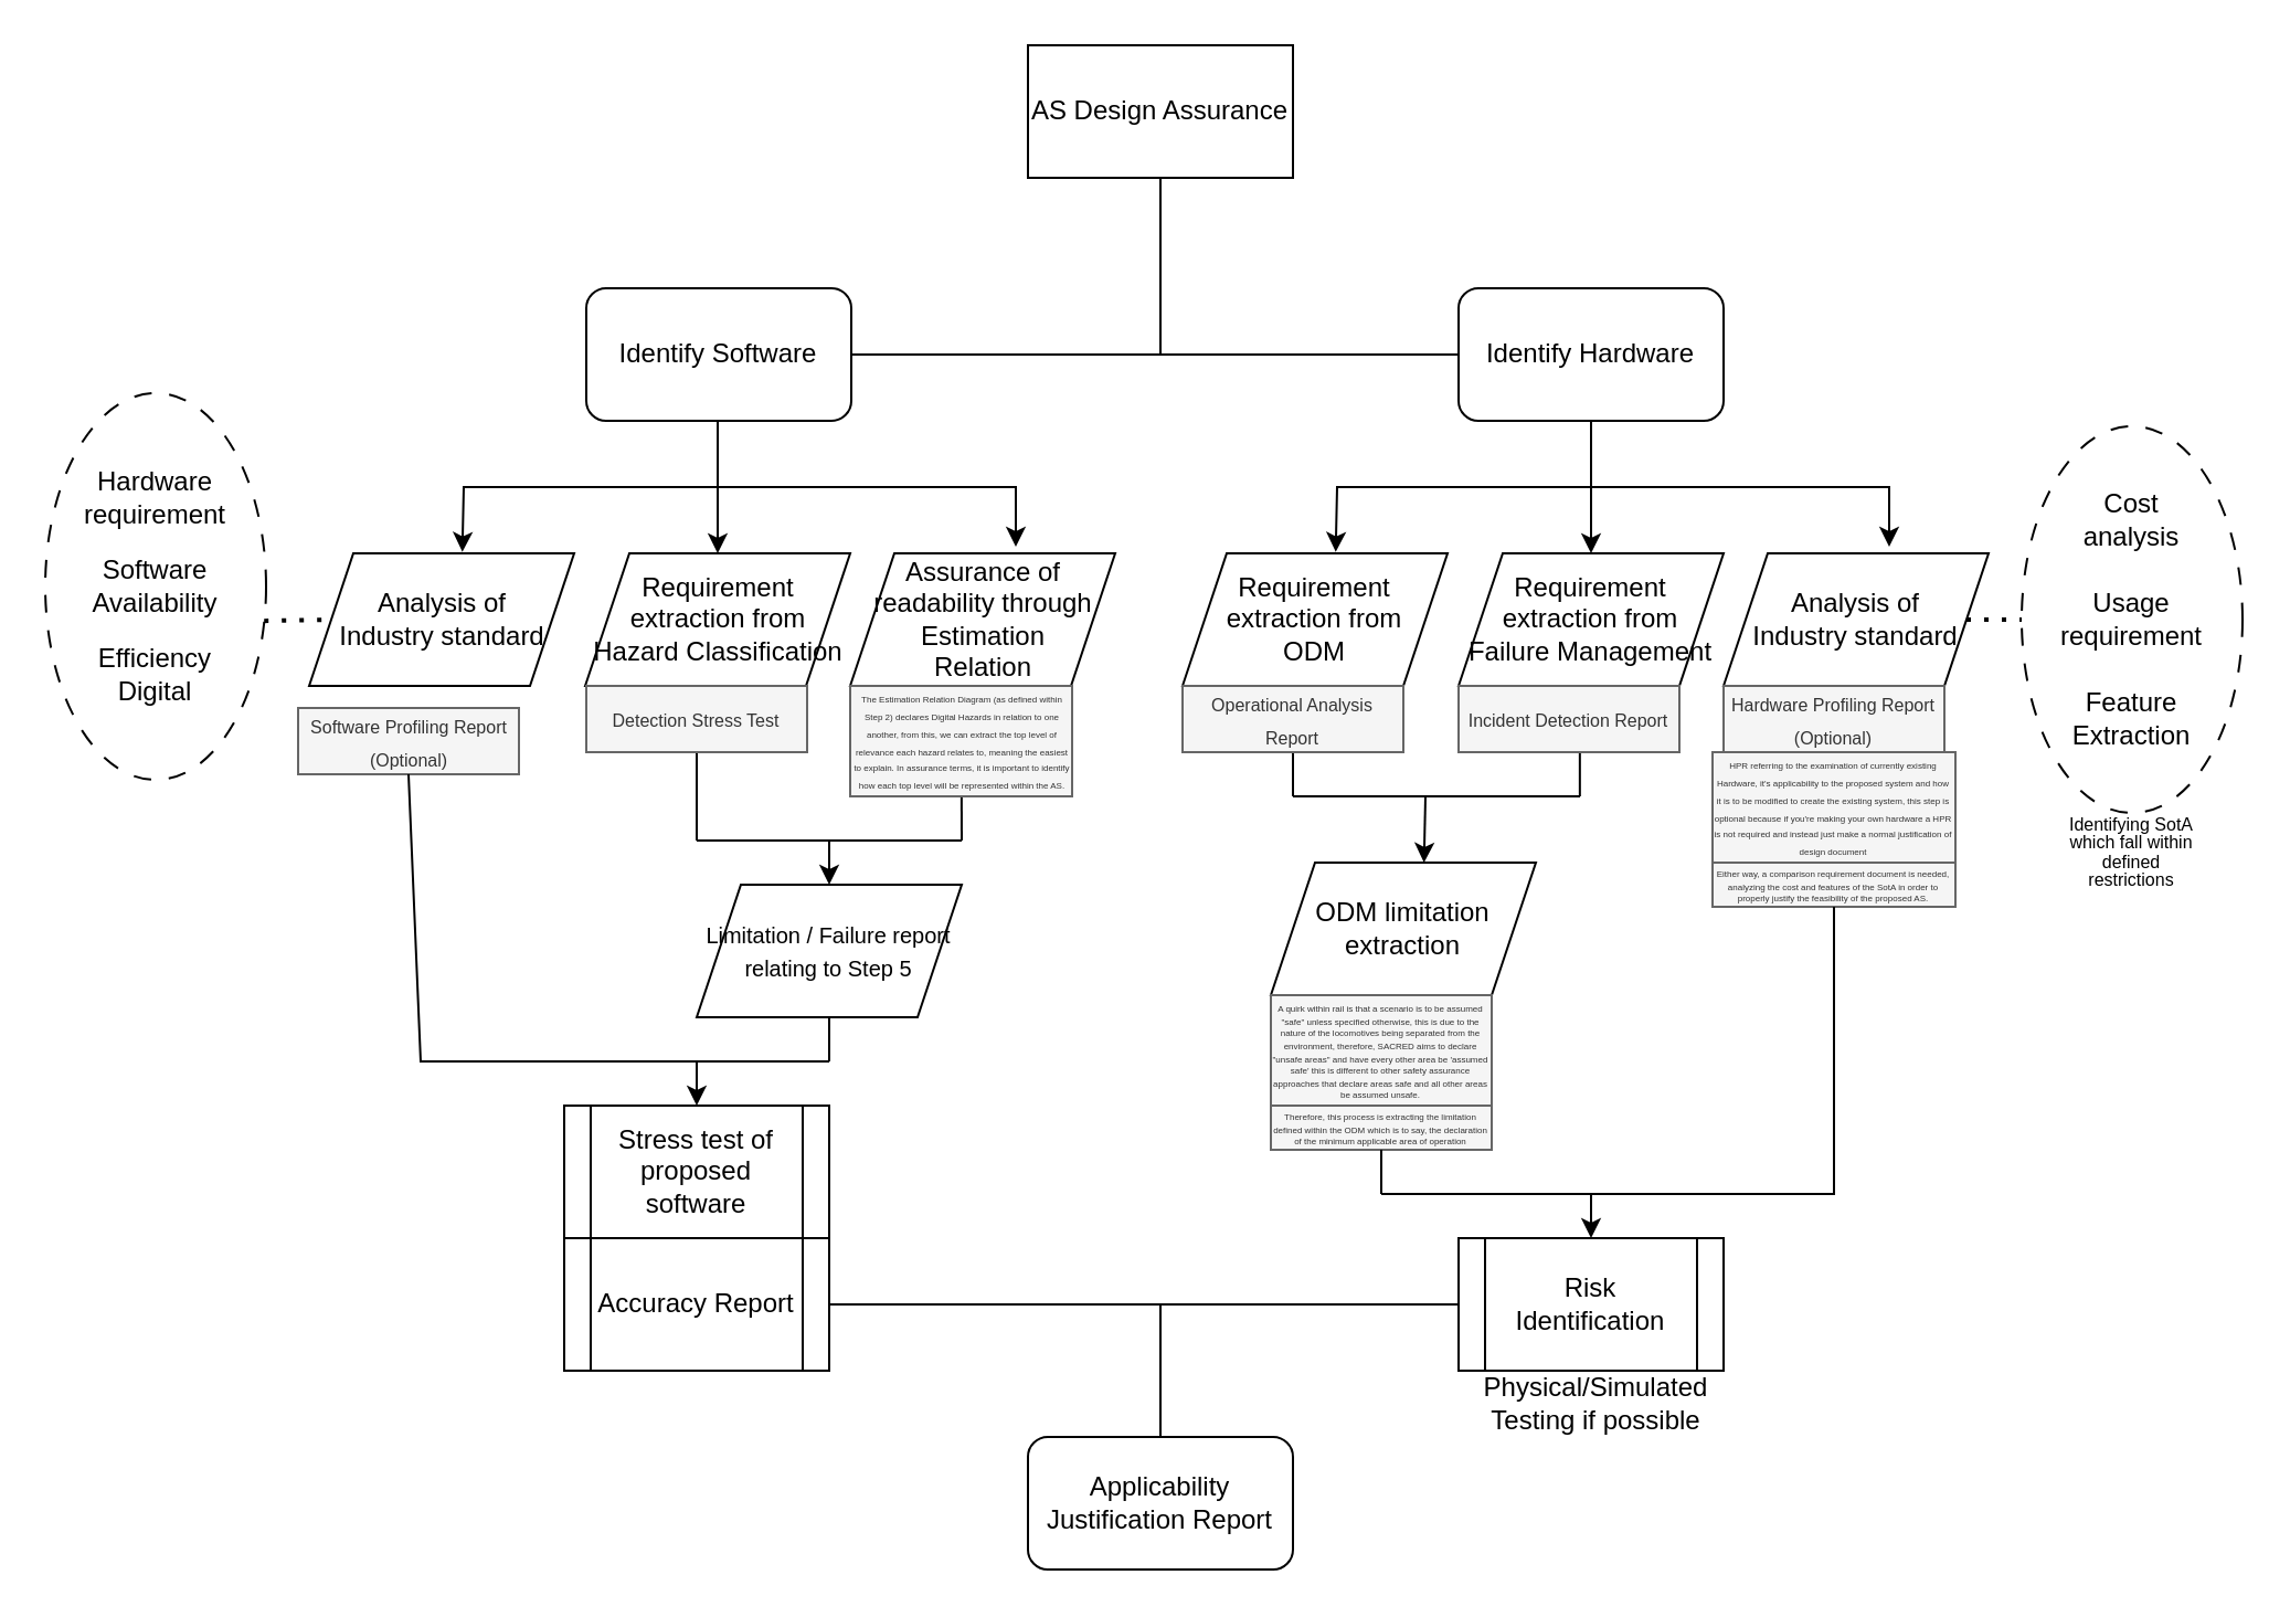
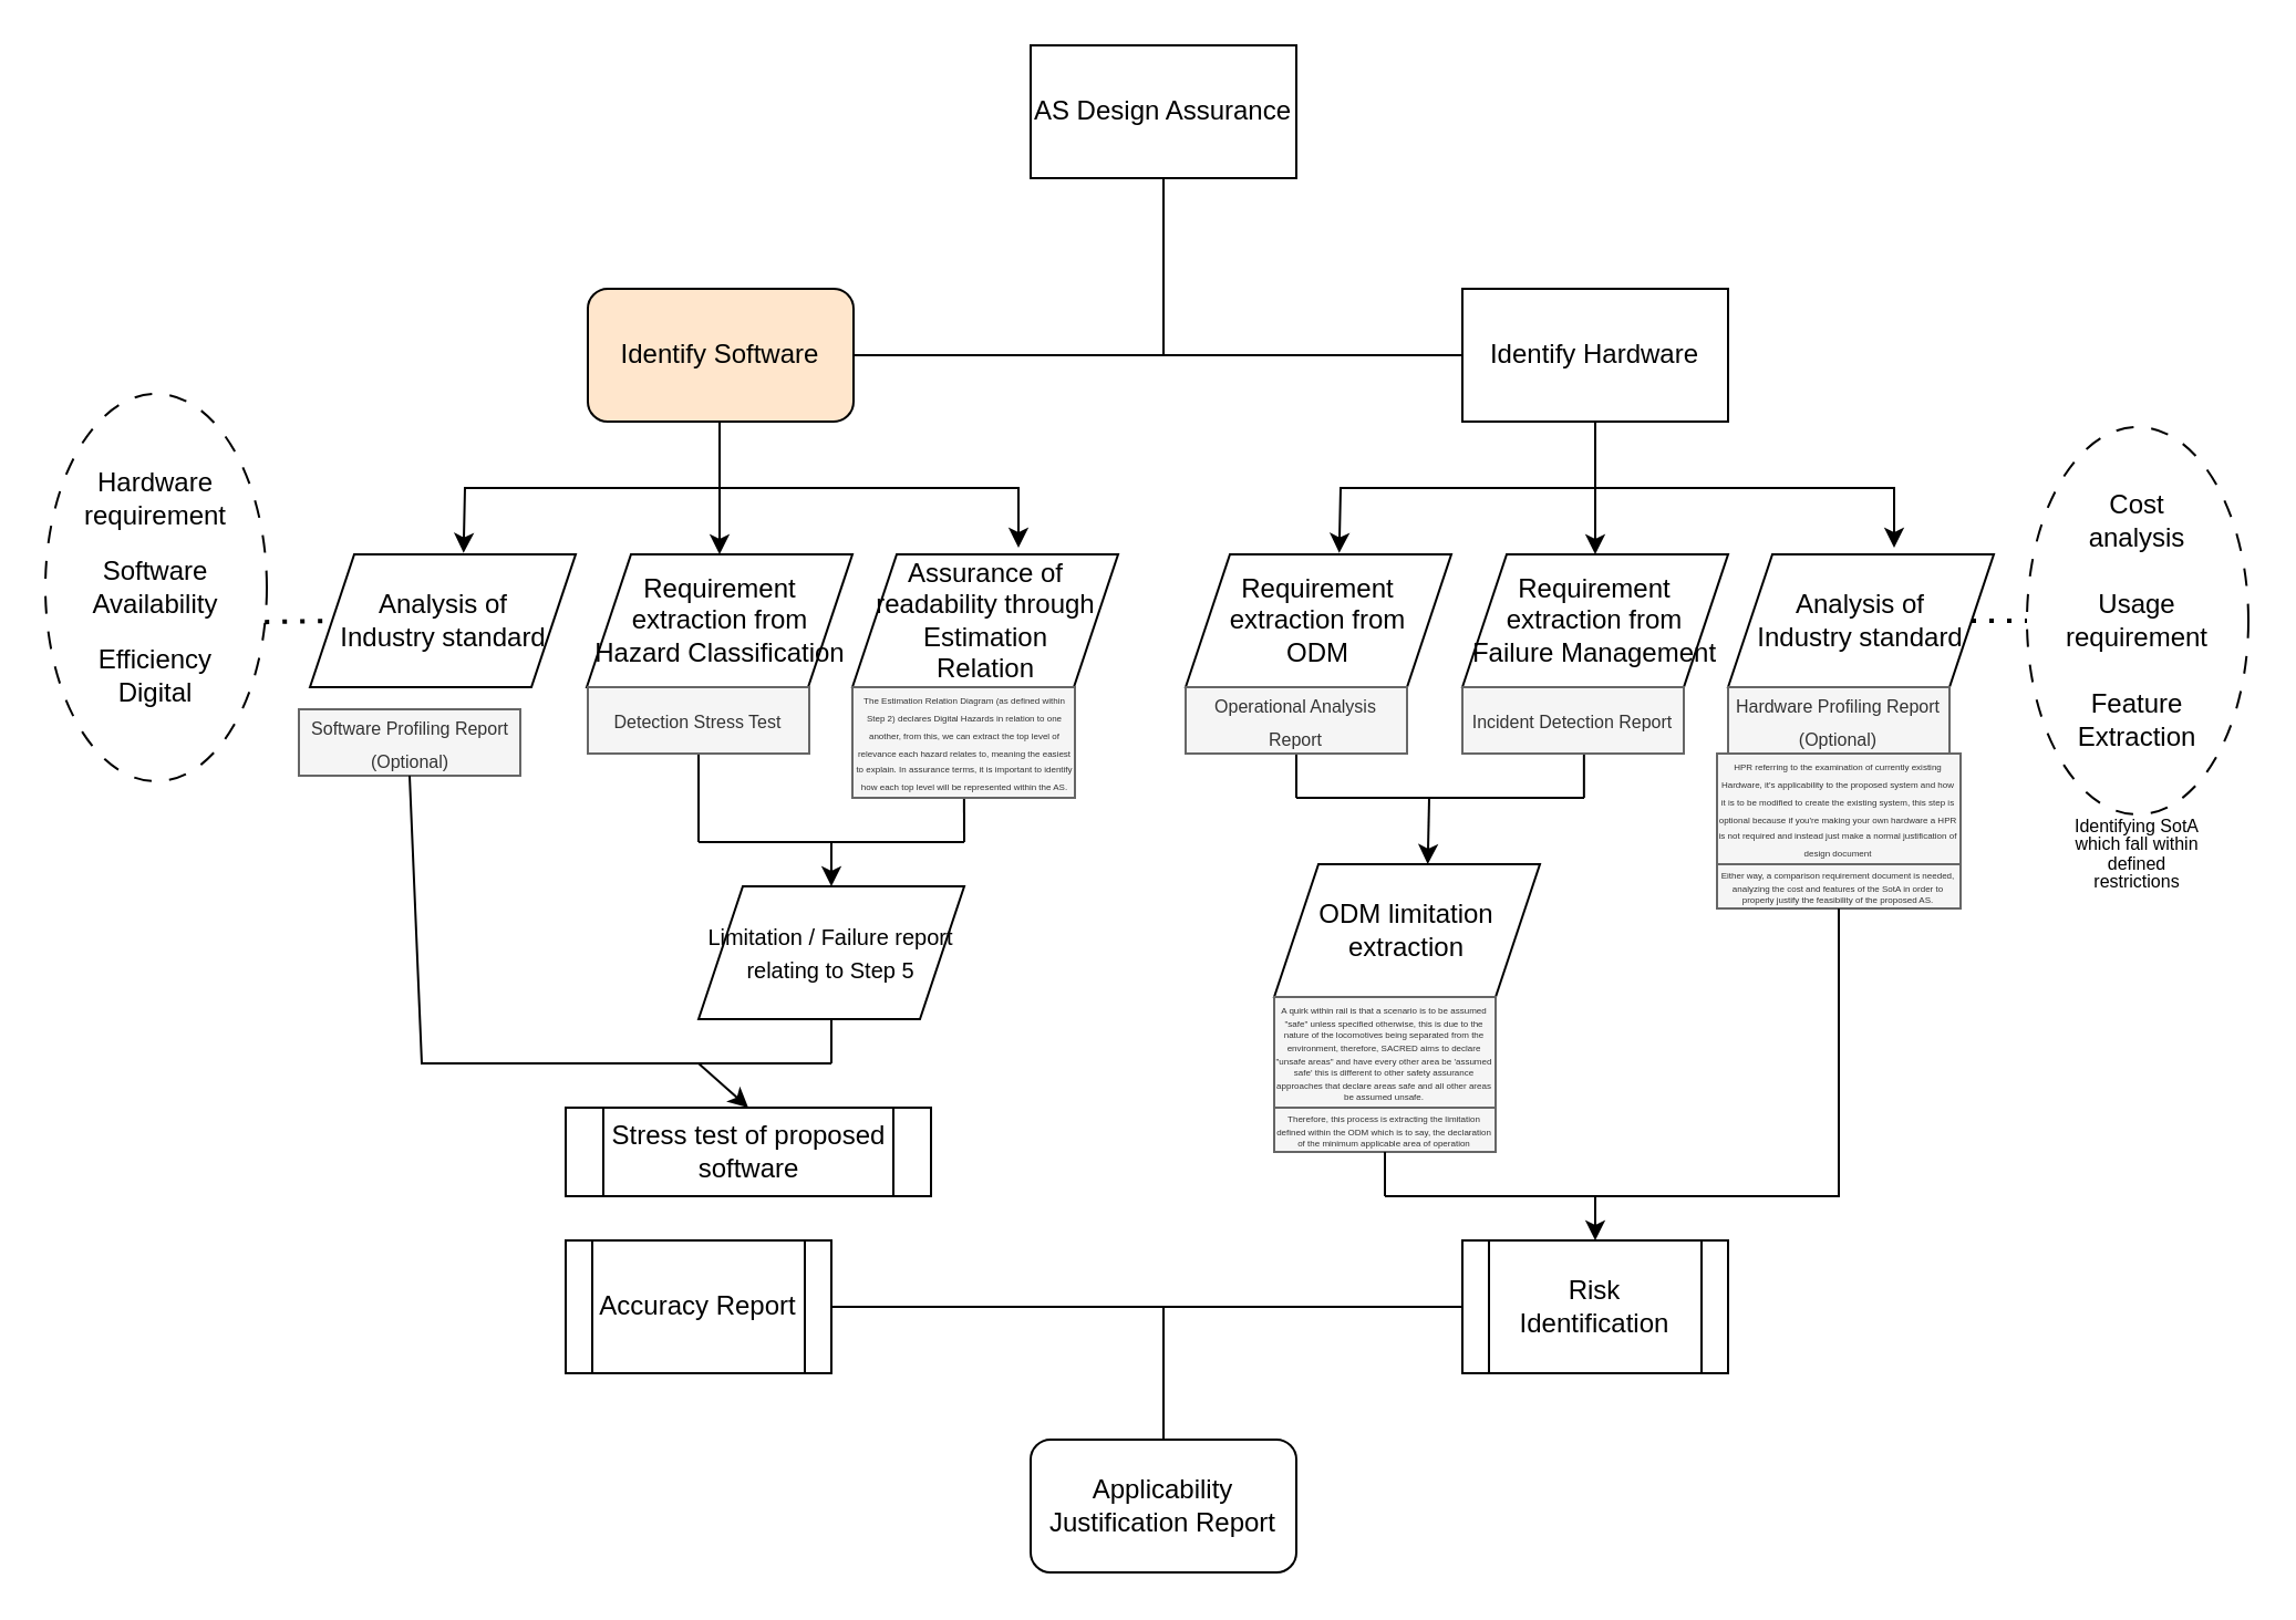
- <mxCell id="10" value="Identify Software" style="rounded=1;whiteSpace=wrap;html=1;" vertex="1" parent="1"><mxGeometry x="265" y="130" width="120" height="60" as="geometry" /></mxCell>
+ <mxCell id="10" value="Identify Software" style="rounded=1;whiteSpace=wrap;html=1;fillColor=#ffe6cc;" vertex="1" parent="1"><mxGeometry x="265" y="130" width="120" height="60" as="geometry" /></mxCell>
- <mxCell id="9" value="Identify Hardware" style="rounded=1;whiteSpace=wrap;html=1;" vertex="1" parent="1"><mxGeometry x="660" y="130" width="120" height="60" as="geometry" /></mxCell>
+ <mxCell id="9" value="Identify Hardware" style="whiteSpace=wrap;html=1;rounded=0;" vertex="1" parent="1"><mxGeometry x="660" y="130" width="120" height="60" as="geometry" /></mxCell>
- <mxCell id="59" value="Stress test of proposed software" style="shape=process;whiteSpace=wrap;html=1;backgroundOutline=1;" vertex="1" parent="1"><mxGeometry x="255" y="500" width="120" height="60" as="geometry" /></mxCell>
+ <mxCell id="59" value="Stress test of proposed software" style="shape=process;whiteSpace=wrap;html=1;backgroundOutline=1;" vertex="1" parent="1"><mxGeometry x="255" y="500" width="165" height="40" as="geometry" /></mxCell>
- <mxCell id="37" value="Physical/Simulated Testing if possible" style="text;html=1;strokeColor=none;fillColor=none;align=center;verticalAlign=middle;whiteSpace=wrap;rounded=0;" vertex="1" parent="1"><mxGeometry x="670" y="620" width="105" height="30" as="geometry" /></mxCell>
